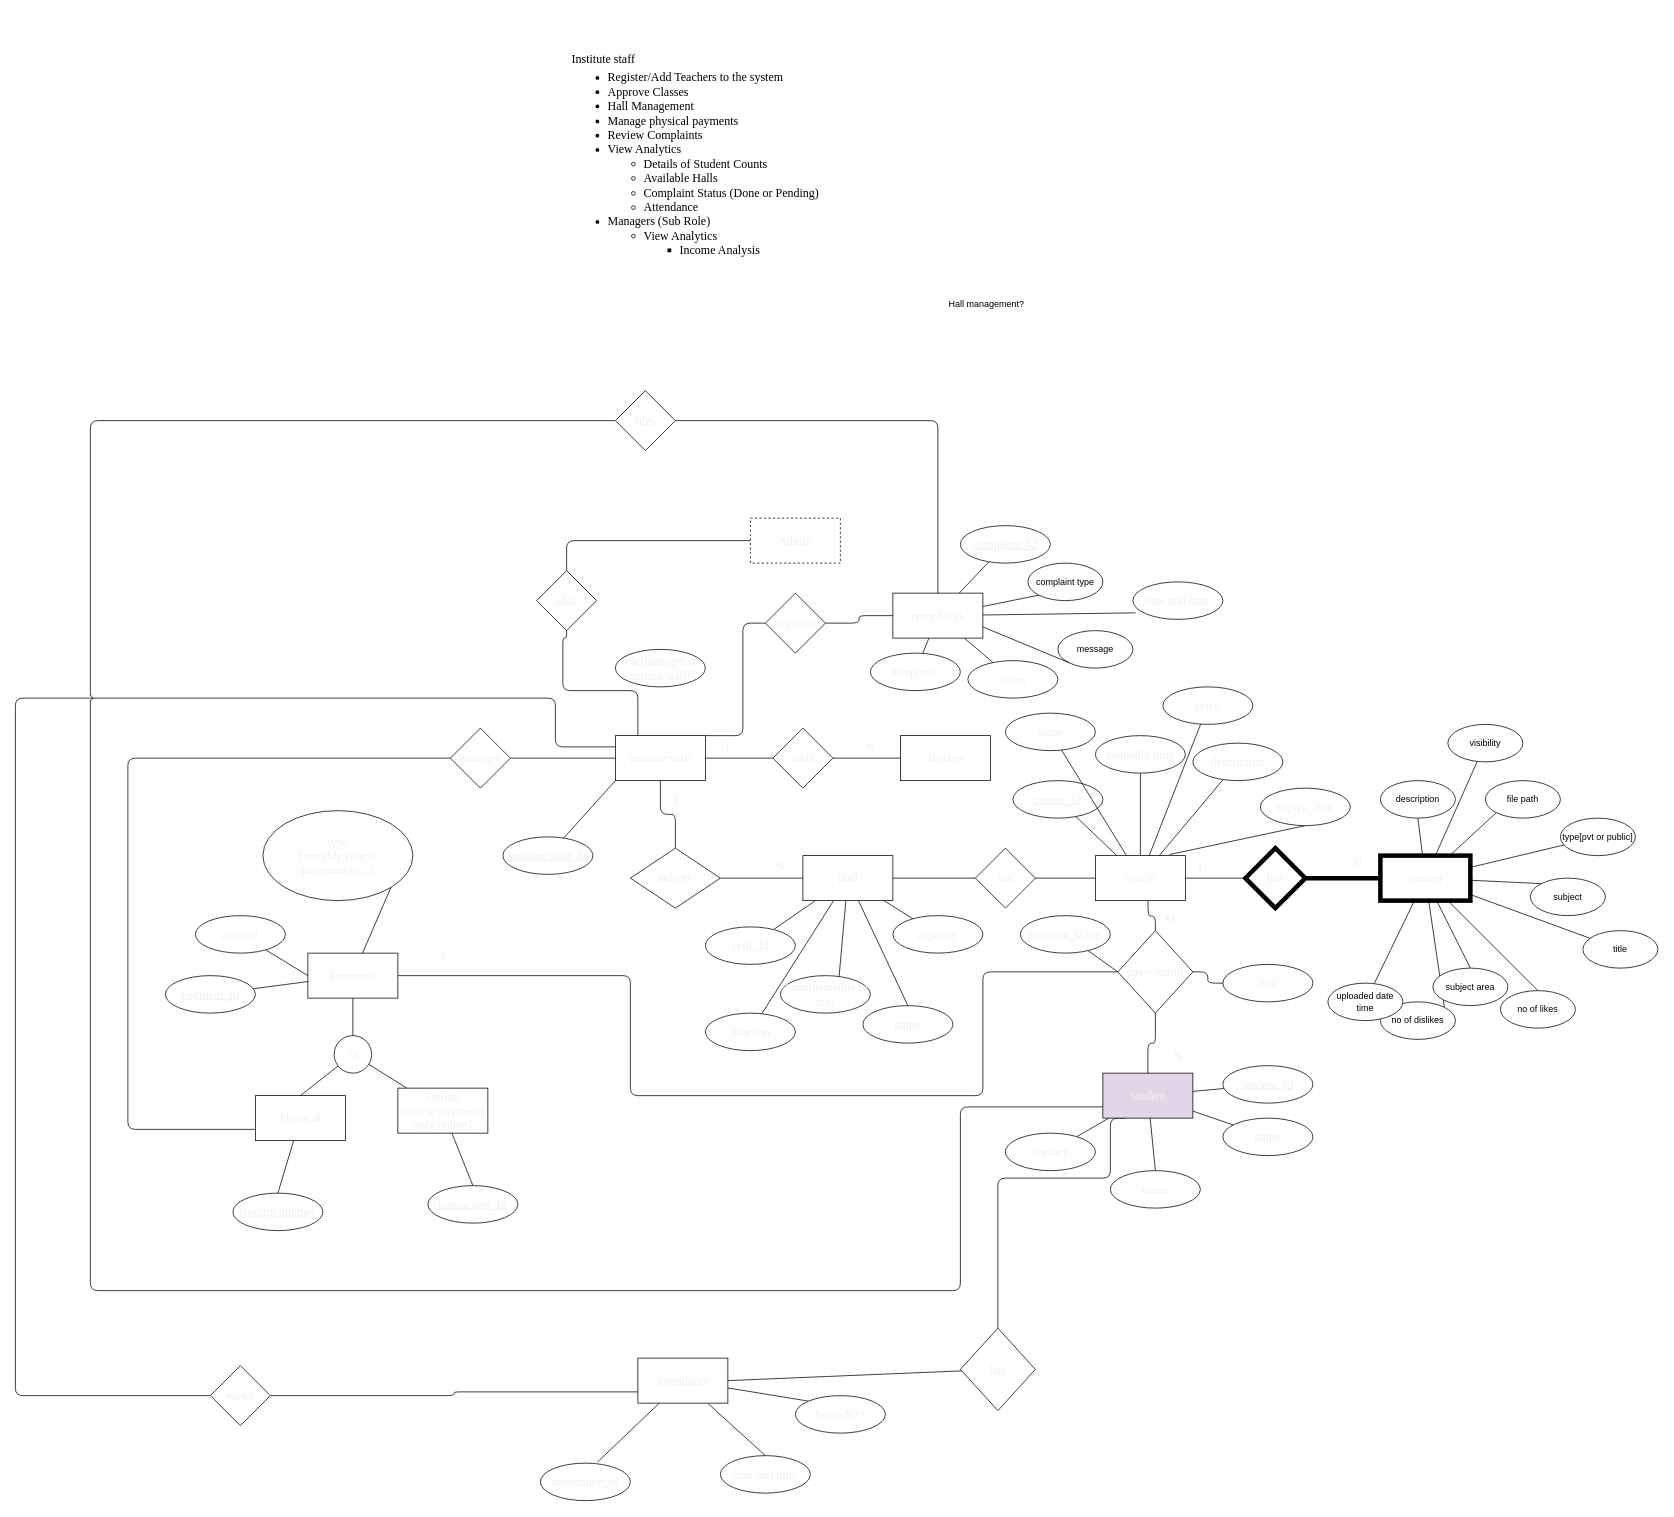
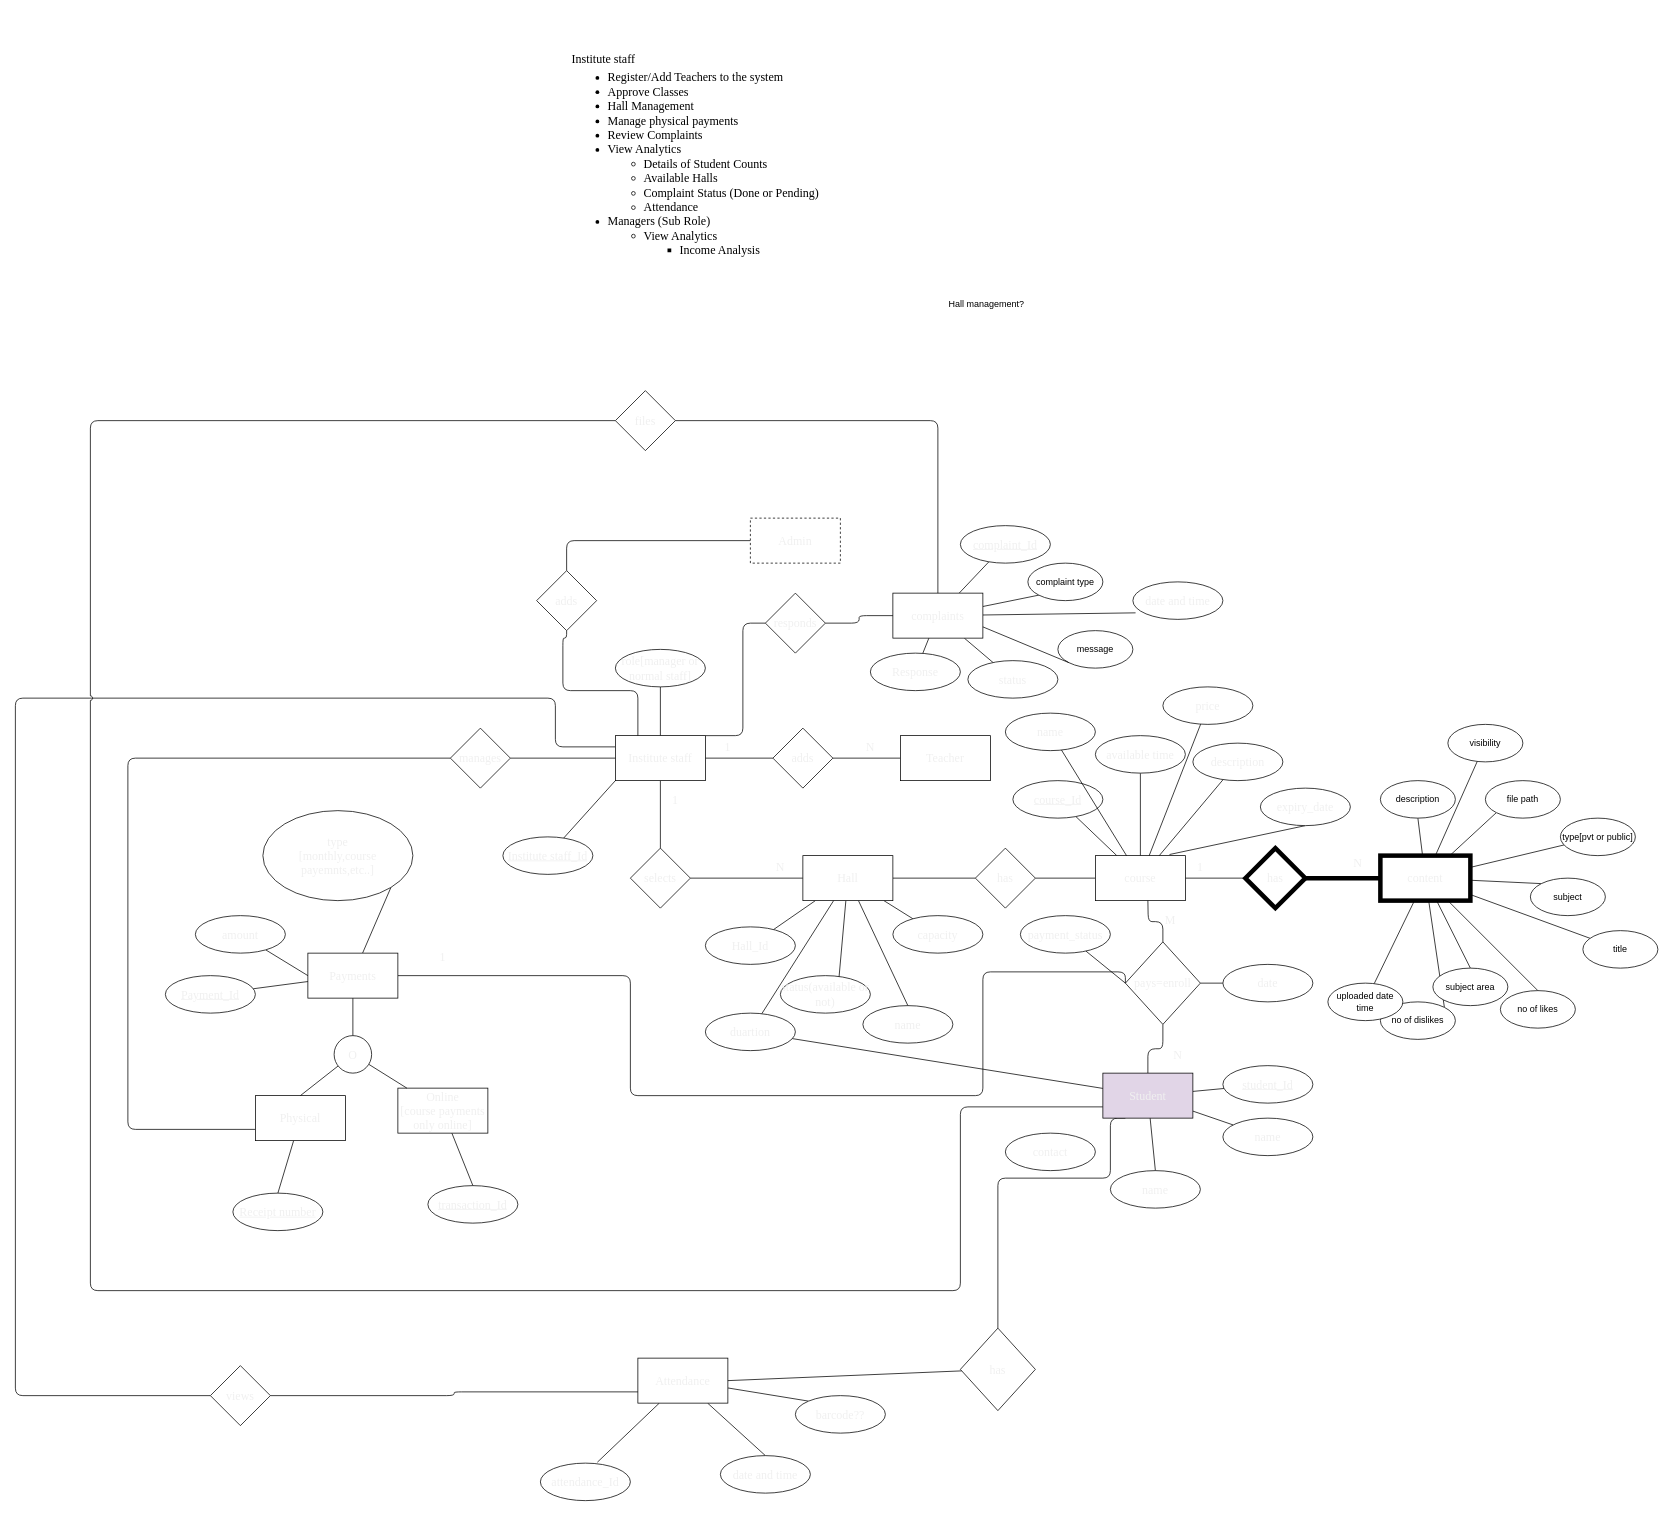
+ <mxCell id="5" style="edgeStyle=none;jumpStyle=arc;html=1;entryX=0.5;entryY=1;entryDx=0;entryDy=0;strokeWidth=1;fontFamily=Times New Roman;fontSize=16;fontColor=#F0F0F0;endArrow=none;endFill=0;" parent="1" source="7" target="86" edge="1"><mxGeometry relative="1" as="geometry" /></mxCell>
- <mxCell id="18" value="selects" style="rhombus;whiteSpace=wrap;html=1;fontFamily=Times New Roman;fontSize=16;fontColor=#F0F0F0;" parent="1" vertex="1"><mxGeometry x="840" y="1130" width="120" height="80" as="geometry" /></mxCell>
+ <mxCell id="18" value="selects" style="rhombus;whiteSpace=wrap;html=1;fontFamily=Times New Roman;fontSize=16;fontColor=#F0F0F0;" parent="1" vertex="1"><mxGeometry x="840" y="1130" width="80" height="80" as="geometry" /></mxCell>
- <mxCell id="57" value="pays=enroll" style="rhombus;whiteSpace=wrap;html=1;fontFamily=Times New Roman;fontSize=16;fontColor=#F0F0F0;" parent="1" vertex="1"><mxGeometry x="1490" y="1240" width="100" height="110" as="geometry" /></mxCell>
+ <mxCell id="57" value="pays=enroll" style="rhombus;whiteSpace=wrap;html=1;fontFamily=Times New Roman;fontSize=16;fontColor=#F0F0F0;" parent="1" vertex="1"><mxGeometry x="1500" y="1255" width="100" height="110" as="geometry" /></mxCell>
- <mxCell id="51" style="edgeStyle=none;html=1;strokeWidth=1;fontFamily=Times New Roman;fontSize=16;fontColor=#F0F0F0;endArrow=none;endFill=0;" parent="1" source="54" target="61" edge="1"><mxGeometry relative="1" as="geometry" /></mxCell>
+ <mxCell id="51" style="edgeStyle=none;html=1;strokeWidth=1;fontFamily=Times New Roman;fontSize=16;fontColor=#F0F0F0;endArrow=none;endFill=0;" parent="1" source="54" target="101" edge="1"><mxGeometry relative="1" as="geometry" /></mxCell>
